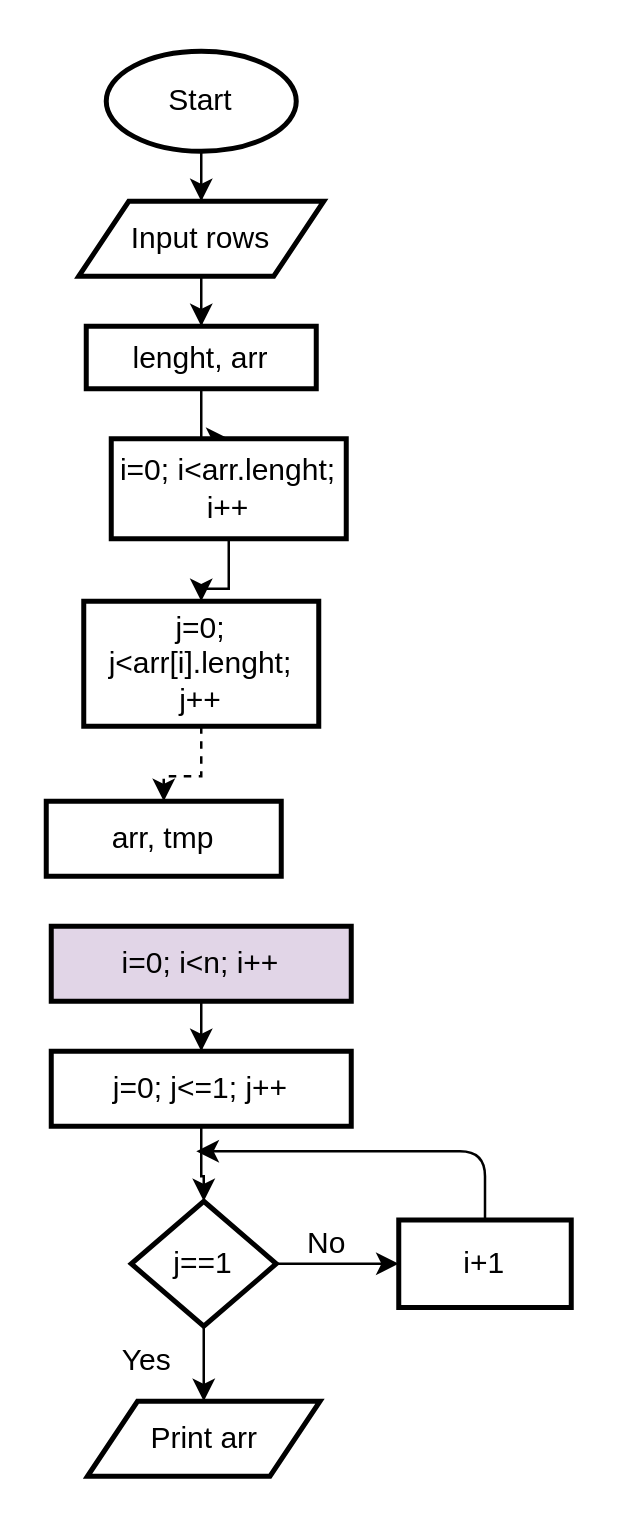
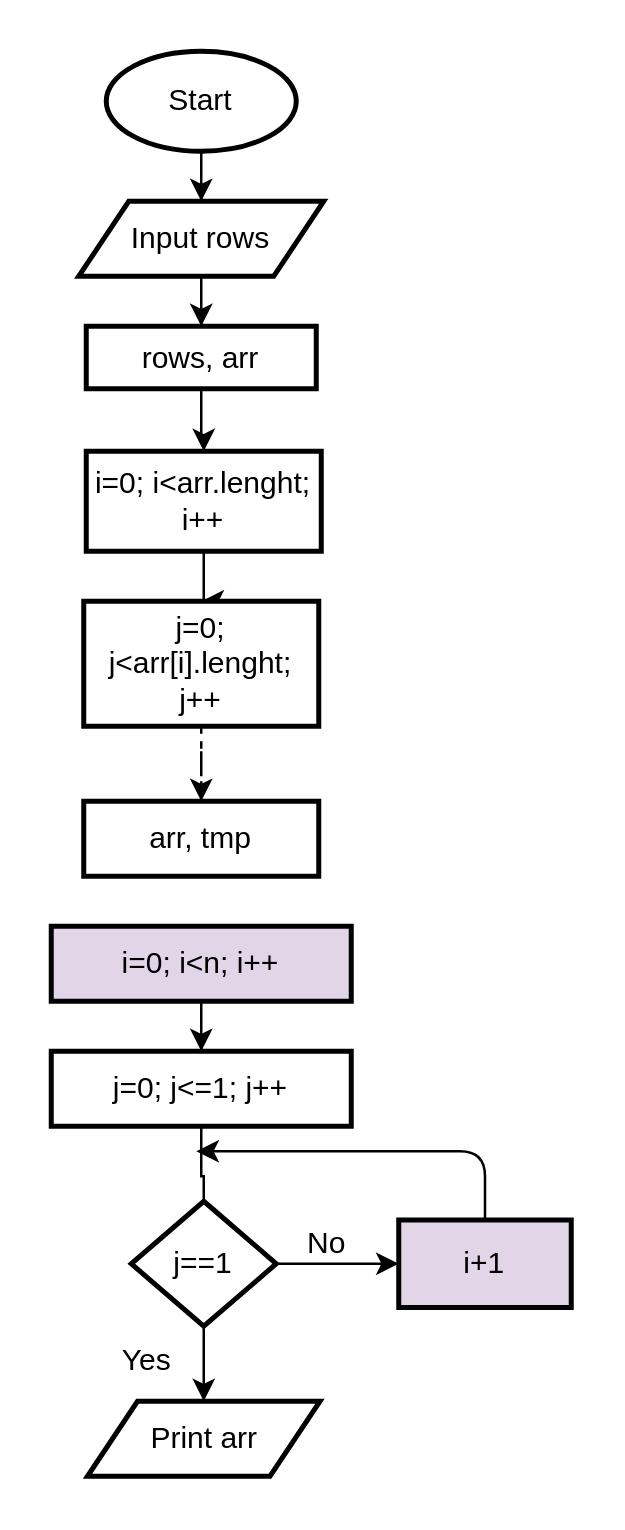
- <mxCell id="7" value="lenght, arr" style="whiteSpace=wrap;html=1;strokeWidth=2;fontStyle=0" vertex="1" parent="1"><mxGeometry x="34" y="130" width="92" height="25" as="geometry" /></mxCell>
+ <mxCell id="7" value="rows, arr" style="whiteSpace=wrap;html=1;strokeWidth=2;fontStyle=0" vertex="1" parent="1"><mxGeometry x="34" y="130" width="92" height="25" as="geometry" /></mxCell>
- <mxCell id="9" value="i=0; i&amp;lt;arr.lenght;&lt;br&gt;i++" style="whiteSpace=wrap;html=1;strokeWidth=2;fontStyle=0" vertex="1" parent="1"><mxGeometry x="44" y="175" width="94" height="40" as="geometry" /></mxCell>
+ <mxCell id="9" value="i=0; i&amp;lt;arr.lenght;&lt;br&gt;i++" style="whiteSpace=wrap;html=1;strokeWidth=2;fontStyle=0" vertex="1" parent="1"><mxGeometry x="34" y="180" width="94" height="40" as="geometry" /></mxCell>
- <mxCell id="12" value="arr, tmp" style="whiteSpace=wrap;html=1;strokeWidth=2;fontStyle=0" vertex="1" parent="1"><mxGeometry x="18" y="320" width="94" height="30" as="geometry" /></mxCell>
+ <mxCell id="12" value="arr, tmp" style="whiteSpace=wrap;html=1;strokeWidth=2;fontStyle=0" vertex="1" parent="1"><mxGeometry x="33" y="320" width="94" height="30" as="geometry" /></mxCell>
- <mxCell id="15" value="" style="edgeStyle=orthogonalEdgeStyle;rounded=0;orthogonalLoop=1;jettySize=auto;html=1;fontStyle=0" edge="1" parent="1" source="16" target="19"><mxGeometry relative="1" as="geometry" /></mxCell>
+ <mxCell id="15" value="" style="edgeStyle=orthogonalEdgeStyle;rounded=0;orthogonalLoop=1;jettySize=auto;html=1;fontStyle=0;endArrow=none;" edge="1" parent="1" source="16" target="19"><mxGeometry relative="1" as="geometry" /></mxCell>
- <mxCell id="20" value="i+1" style="whiteSpace=wrap;html=1;strokeWidth=2;fontStyle=0" vertex="1" parent="1"><mxGeometry x="159" y="487.5" width="69" height="35" as="geometry" /></mxCell>
+ <mxCell id="20" value="i+1" style="whiteSpace=wrap;html=1;strokeWidth=2;fontStyle=0;fillColor=#e1d5e7;" vertex="1" parent="1"><mxGeometry x="159" y="487.5" width="69" height="35" as="geometry" /></mxCell>
